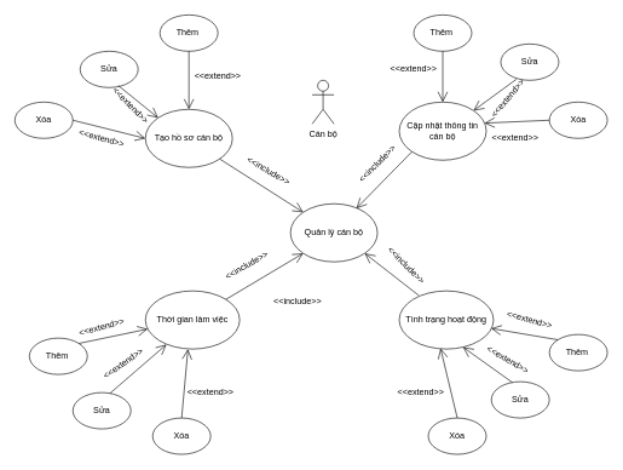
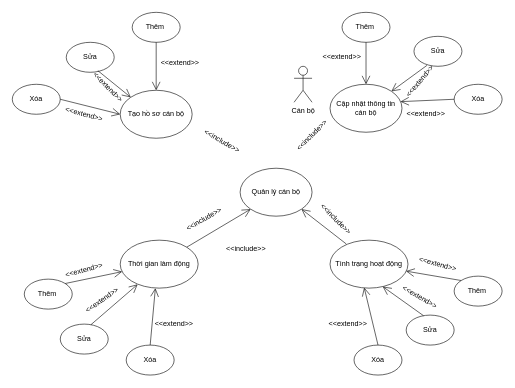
- <mxCell id="35" value="Cán bộ" style="shape=umlActor;verticalLabelPosition=bottom;verticalAlign=top;html=1;" parent="1" vertex="1"><mxGeometry x="430" y="110" width="30" height="60" as="geometry" /></mxCell>
+ <mxCell id="35" value="Cán bộ" style="shape=umlActor;verticalLabelPosition=bottom;verticalAlign=top;html=1;" parent="1" vertex="1"><mxGeometry x="490" y="110" width="30" height="60" as="geometry" /></mxCell>
- <mxCell id="33" value="" style="endArrow=open;endFill=1;endSize=12;html=1;rounded=0;exitX=0;exitY=1;exitDx=0;exitDy=0;entryX=0.758;entryY=0.079;entryDx=0;entryDy=0;entryPerimeter=0;" parent="1" source="7" target="2" edge="1"><mxGeometry width="160" relative="1" as="geometry"><mxPoint x="490" y="370" as="sourcePoint" /><mxPoint x="650" y="370" as="targetPoint" /></mxGeometry></mxCell>
- <mxCell id="34" value="" style="endArrow=open;endFill=1;endSize=12;html=1;rounded=0;exitX=1;exitY=1;exitDx=0;exitDy=0;entryX=0;entryY=0;entryDx=0;entryDy=0;" parent="1" source="3" target="2" edge="1"><mxGeometry width="160" relative="1" as="geometry"><mxPoint x="490" y="370" as="sourcePoint" /><mxPoint x="650" y="370" as="targetPoint" /></mxGeometry></mxCell>
- <mxCell id="11" value="Thời gian làm việc" style="ellipse;whiteSpace=wrap;html=1;" parent="1" vertex="1"><mxGeometry x="200" y="400" width="130" height="80" as="geometry" /></mxCell>
+ <mxCell id="11" value="Thời gian làm động" style="ellipse;whiteSpace=wrap;html=1;" parent="1" vertex="1"><mxGeometry x="200" y="400" width="130" height="80" as="geometry" /></mxCell>
